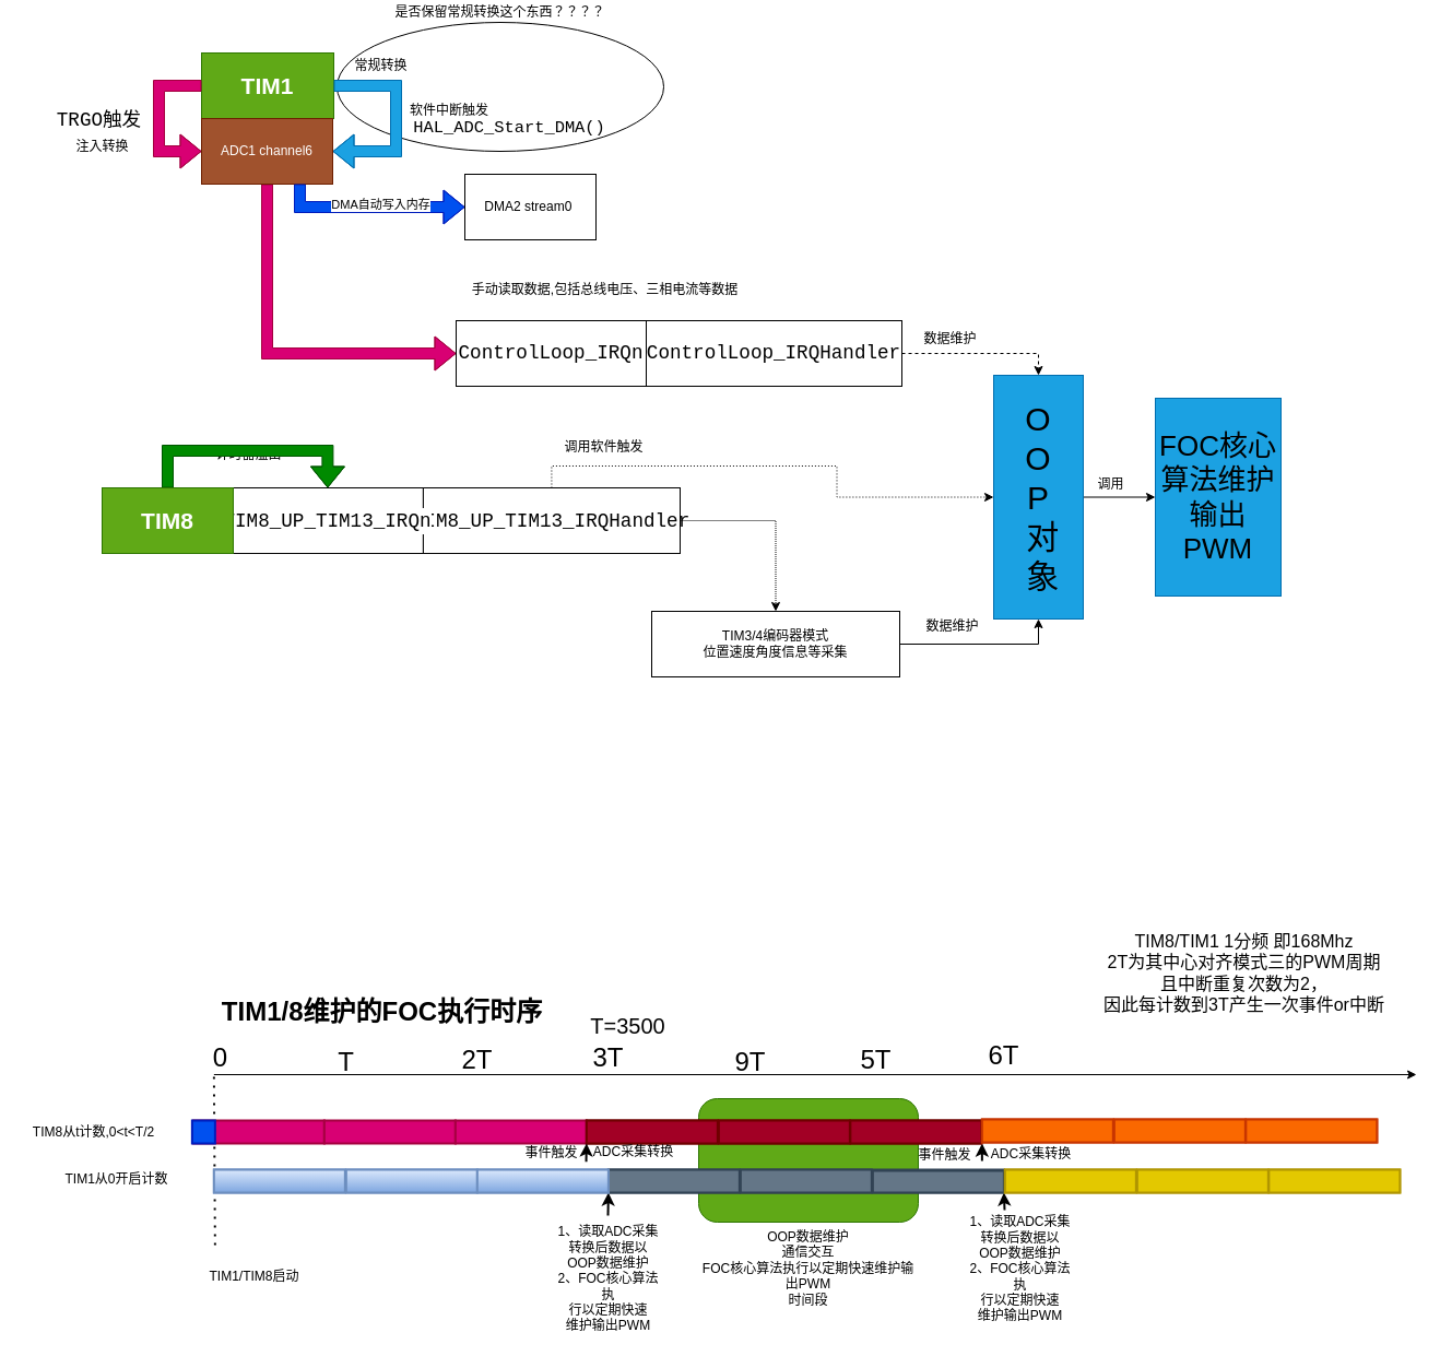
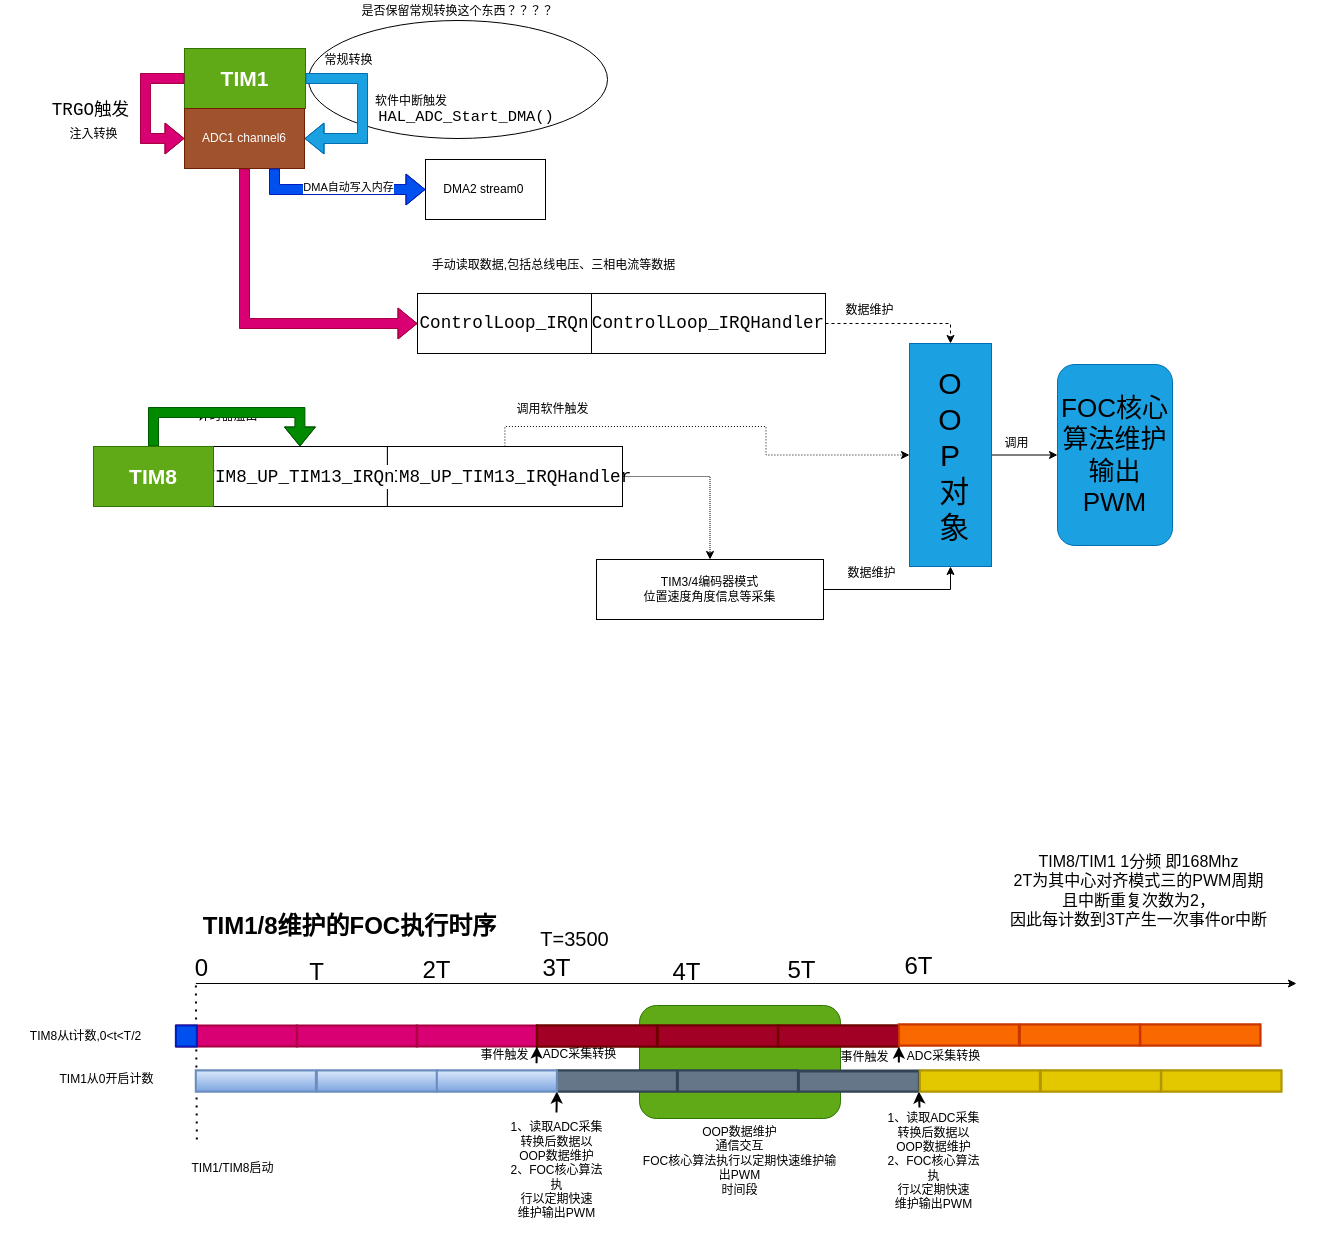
- <mxCell id="25" value="FOC核心算法维护输出PWM" style="whiteSpace=wrap;html=1;fontSize=26;fillColor=#1ba1e2;strokeColor=#006EAF;fontColor=default;rounded=0;" parent="1" vertex="1"><mxGeometry x="1057" y="364" width="115" height="181" as="geometry" /></mxCell>
+ <mxCell id="25" value="FOC核心算法维护输出PWM" style="whiteSpace=wrap;html=1;fontSize=26;fillColor=#1ba1e2;strokeColor=#006EAF;fontColor=default;rounded=1;" parent="1" vertex="1"><mxGeometry x="1057" y="364" width="115" height="181" as="geometry" /></mxCell>
- <mxCell id="55" value="9T" style="text;html=1;align=center;verticalAlign=middle;resizable=0;points=[];autosize=1;strokeColor=none;fillColor=none;fontSize=24;" parent="1" vertex="1"><mxGeometry x="662.36" y="951" width="47" height="42" as="geometry" /></mxCell>
+ <mxCell id="55" value="4T" style="text;html=1;align=center;verticalAlign=middle;resizable=0;points=[];autosize=1;strokeColor=none;fillColor=none;fontSize=24;" parent="1" vertex="1"><mxGeometry x="662.36" y="951" width="47" height="42" as="geometry" /></mxCell>
